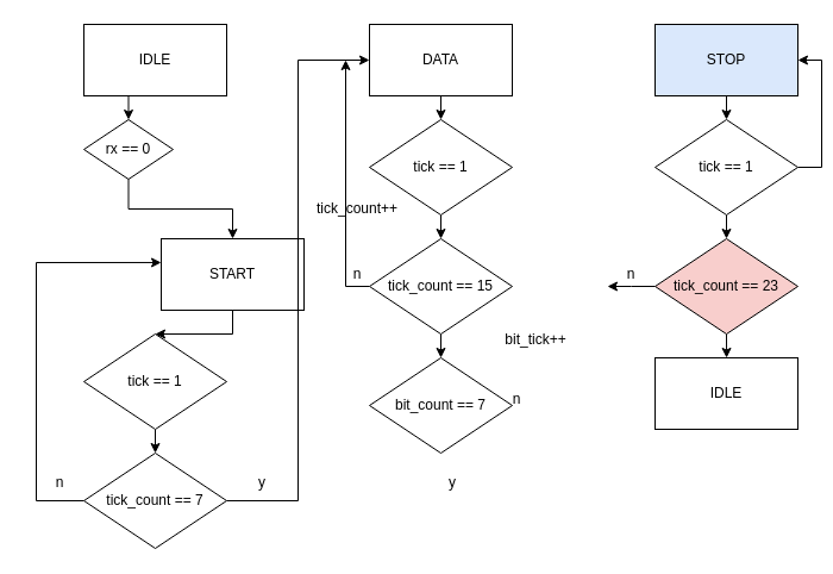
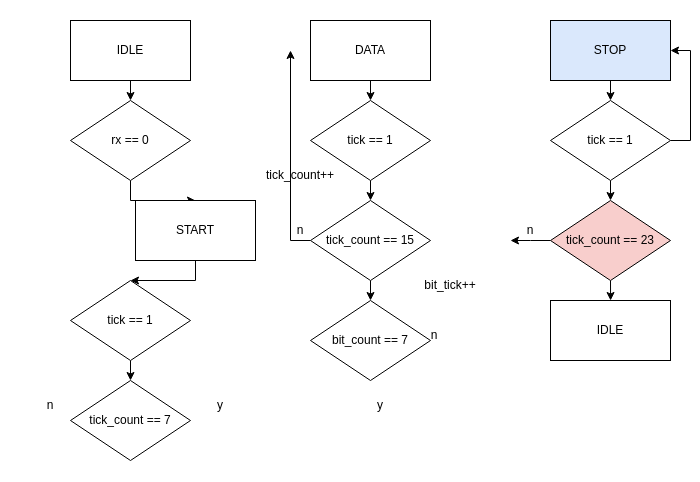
- <mxCell id="5" value="rx == 0" style="rhombus;whiteSpace=wrap;html=1;" vertex="1" parent="1"><mxGeometry x="70" y="100" width="75" height="50" as="geometry" /></mxCell>
+ <mxCell id="5" value="rx == 0" style="rhombus;whiteSpace=wrap;html=1;" vertex="1" parent="1"><mxGeometry x="70" y="100" width="120" height="80" as="geometry" /></mxCell>
- <mxCell id="11" style="edgeStyle=orthogonalEdgeStyle;rounded=0;orthogonalLoop=1;jettySize=auto;html=1;exitX=1;exitY=0.5;exitDx=0;exitDy=0;entryX=0;entryY=0.5;entryDx=0;entryDy=0;" edge="1" parent="1" source="12" target="13"><mxGeometry relative="1" as="geometry" /></mxCell>
- <mxCell id="10" style="edgeStyle=orthogonalEdgeStyle;rounded=0;orthogonalLoop=1;jettySize=auto;html=1;exitX=0;exitY=0.5;exitDx=0;exitDy=0;entryX=0;entryY=0.333;entryDx=0;entryDy=0;entryPerimeter=0;" edge="1" parent="1" source="12" target="7"><mxGeometry relative="1" as="geometry"><mxPoint x="50" y="220" as="targetPoint" /><Array as="points"><mxPoint x="30" y="420" /><mxPoint x="30" y="220" /></Array></mxGeometry></mxCell>
